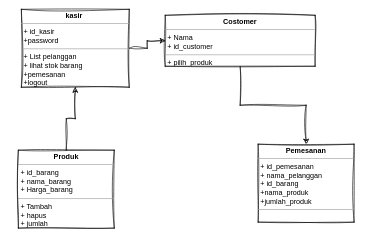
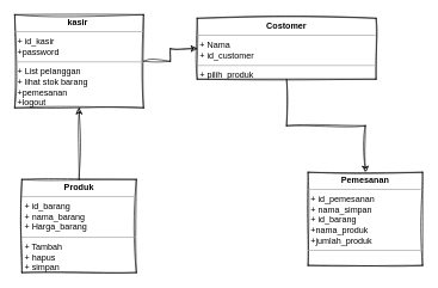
- <mxCell id="3" value="&lt;p style=&quot;margin:0px;margin-top:4px;text-align:center;&quot;&gt;&lt;b&gt;kasir&amp;nbsp;&lt;/b&gt;&lt;/p&gt;&lt;hr size=&quot;1&quot;&gt;&lt;p style=&quot;margin:0px;margin-left:4px;&quot;&gt;+ id_kasir&lt;/p&gt;&lt;p style=&quot;margin:0px;margin-left:4px;&quot;&gt;+password&lt;/p&gt;&lt;hr size=&quot;1&quot;&gt;&lt;p style=&quot;margin:0px;margin-left:4px;&quot;&gt;+ List pelanggan&lt;/p&gt;&lt;p style=&quot;margin:0px;margin-left:4px;&quot;&gt;+ lihat stok barang&lt;/p&gt;&lt;p style=&quot;margin:0px;margin-left:4px;&quot;&gt;+pemesanan&lt;/p&gt;&lt;p style=&quot;margin:0px;margin-left:4px;&quot;&gt;+logout&lt;/p&gt;&lt;p style=&quot;margin:0px;margin-left:4px;&quot;&gt;&lt;br&gt;&lt;/p&gt;" style="verticalAlign=top;align=left;overflow=fill;fontSize=12;fontFamily=Helvetica;html=1;whiteSpace=wrap;sketch=1;hachureGap=4;jiggle=2;curveFitting=1;fontSource=https%3A%2F%2Ffonts.googleapis.com%2Fcss%3Ffamily%3DArchitects%2BDaughter;" vertex="1" parent="1"><mxGeometry x="35" y="15" width="180" height="130" as="geometry" /></mxCell>
+ <mxCell id="3" value="&lt;p style=&quot;margin:0px;margin-top:4px;text-align:center;&quot;&gt;&lt;b&gt;kasir&amp;nbsp;&lt;/b&gt;&lt;/p&gt;&lt;hr size=&quot;1&quot;&gt;&lt;p style=&quot;margin:0px;margin-left:4px;&quot;&gt;+ id_kasir&lt;/p&gt;&lt;p style=&quot;margin:0px;margin-left:4px;&quot;&gt;+password&lt;/p&gt;&lt;hr size=&quot;1&quot;&gt;&lt;p style=&quot;margin:0px;margin-left:4px;&quot;&gt;+ List pelanggan&lt;/p&gt;&lt;p style=&quot;margin:0px;margin-left:4px;&quot;&gt;+ lihat stok barang&lt;/p&gt;&lt;p style=&quot;margin:0px;margin-left:4px;&quot;&gt;+pemesanan&lt;/p&gt;&lt;p style=&quot;margin:0px;margin-left:4px;&quot;&gt;+logout&lt;/p&gt;&lt;p style=&quot;margin:0px;margin-left:4px;&quot;&gt;&lt;br&gt;&lt;/p&gt;" style="verticalAlign=top;align=left;overflow=fill;fontSize=12;fontFamily=Helvetica;html=1;whiteSpace=wrap;sketch=1;hachureGap=4;jiggle=2;curveFitting=1;fontSource=https%3A%2F%2Ffonts.googleapis.com%2Fcss%3Ffamily%3DArchitects%2BDaughter;" vertex="1" parent="1"><mxGeometry x="20" y="20" width="180" height="130" as="geometry" /></mxCell>
- <mxCell id="8" value="&lt;p style=&quot;margin:0px;margin-top:4px;text-align:center;&quot;&gt;&lt;b&gt;Pemesanan&lt;/b&gt;&lt;/p&gt;&lt;hr size=&quot;1&quot;&gt;&lt;p style=&quot;margin:0px;margin-left:4px;&quot;&gt;+ id_pemesanan&lt;/p&gt;&lt;p style=&quot;margin:0px;margin-left:4px;&quot;&gt;+ nama_pelanggan&lt;/p&gt;&lt;p style=&quot;margin:0px;margin-left:4px;&quot;&gt;+ id_barang&lt;/p&gt;&lt;p style=&quot;margin:0px;margin-left:4px;&quot;&gt;+nama_produk&lt;/p&gt;&lt;p style=&quot;margin:0px;margin-left:4px;&quot;&gt;+jumlah_produk&lt;/p&gt;&lt;hr size=&quot;1&quot;&gt;&lt;p style=&quot;margin:0px;margin-left:4px;&quot;&gt;&lt;br&gt;&lt;/p&gt;" style="verticalAlign=top;align=left;overflow=fill;fontSize=12;fontFamily=Helvetica;html=1;whiteSpace=wrap;sketch=1;hachureGap=4;jiggle=2;curveFitting=1;fontSource=https%3A%2F%2Ffonts.googleapis.com%2Fcss%3Ffamily%3DArchitects%2BDaughter;" vertex="1" parent="1"><mxGeometry x="430" y="240" width="160" height="130" as="geometry" /></mxCell>
+ <mxCell id="8" value="&lt;p style=&quot;margin:0px;margin-top:4px;text-align:center;&quot;&gt;&lt;b&gt;Pemesanan&lt;/b&gt;&lt;/p&gt;&lt;hr size=&quot;1&quot;&gt;&lt;p style=&quot;margin:0px;margin-left:4px;&quot;&gt;+ id_pemesanan&lt;/p&gt;&lt;p style=&quot;margin:0px;margin-left:4px;&quot;&gt;+ nama_simpan&lt;/p&gt;&lt;p style=&quot;margin:0px;margin-left:4px;&quot;&gt;+ id_barang&lt;/p&gt;&lt;p style=&quot;margin:0px;margin-left:4px;&quot;&gt;+nama_produk&lt;/p&gt;&lt;p style=&quot;margin:0px;margin-left:4px;&quot;&gt;+jumlah_produk&lt;/p&gt;&lt;hr size=&quot;1&quot;&gt;&lt;p style=&quot;margin:0px;margin-left:4px;&quot;&gt;&lt;br&gt;&lt;/p&gt;" style="verticalAlign=top;align=left;overflow=fill;fontSize=12;fontFamily=Helvetica;html=1;whiteSpace=wrap;sketch=1;hachureGap=4;jiggle=2;curveFitting=1;fontSource=https%3A%2F%2Ffonts.googleapis.com%2Fcss%3Ffamily%3DArchitects%2BDaughter;" vertex="1" parent="1"><mxGeometry x="430" y="240" width="160" height="130" as="geometry" /></mxCell>
- <mxCell id="5" value="&lt;p style=&quot;margin:0px;margin-top:4px;text-align:center;&quot;&gt;&lt;b&gt;Produk&lt;/b&gt;&lt;/p&gt;&lt;hr size=&quot;1&quot;&gt;&lt;p style=&quot;margin:0px;margin-left:4px;&quot;&gt;+ id_barang&lt;/p&gt;&lt;p style=&quot;margin:0px;margin-left:4px;&quot;&gt;+ nama_barang&lt;/p&gt;&lt;p style=&quot;margin:0px;margin-left:4px;&quot;&gt;+ Harga_barang&lt;/p&gt;&lt;hr size=&quot;1&quot;&gt;&lt;p style=&quot;margin:0px;margin-left:4px;&quot;&gt;+ Tambah&lt;/p&gt;&lt;p style=&quot;margin:0px;margin-left:4px;&quot;&gt;+ hapus&lt;/p&gt;&lt;p style=&quot;margin:0px;margin-left:4px;&quot;&gt;+ jumlah&lt;/p&gt;" style="verticalAlign=top;align=left;overflow=fill;fontSize=12;fontFamily=Helvetica;html=1;whiteSpace=wrap;sketch=1;hachureGap=4;jiggle=2;curveFitting=1;fontSource=https%3A%2F%2Ffonts.googleapis.com%2Fcss%3Ffamily%3DArchitects%2BDaughter;" vertex="1" parent="1"><mxGeometry x="30" y="250" width="160" height="130" as="geometry" /></mxCell>
+ <mxCell id="5" value="&lt;p style=&quot;margin:0px;margin-top:4px;text-align:center;&quot;&gt;&lt;b&gt;Produk&lt;/b&gt;&lt;/p&gt;&lt;hr size=&quot;1&quot;&gt;&lt;p style=&quot;margin:0px;margin-left:4px;&quot;&gt;+ id_barang&lt;/p&gt;&lt;p style=&quot;margin:0px;margin-left:4px;&quot;&gt;+ nama_barang&lt;/p&gt;&lt;p style=&quot;margin:0px;margin-left:4px;&quot;&gt;+ Harga_barang&lt;/p&gt;&lt;hr size=&quot;1&quot;&gt;&lt;p style=&quot;margin:0px;margin-left:4px;&quot;&gt;+ Tambah&lt;/p&gt;&lt;p style=&quot;margin:0px;margin-left:4px;&quot;&gt;+ hapus&lt;/p&gt;&lt;p style=&quot;margin:0px;margin-left:4px;&quot;&gt;+ simpan&lt;/p&gt;" style="verticalAlign=top;align=left;overflow=fill;fontSize=12;fontFamily=Helvetica;html=1;whiteSpace=wrap;sketch=1;hachureGap=4;jiggle=2;curveFitting=1;fontSource=https%3A%2F%2Ffonts.googleapis.com%2Fcss%3Ffamily%3DArchitects%2BDaughter;" vertex="1" parent="1"><mxGeometry x="30" y="250" width="160" height="130" as="geometry" /></mxCell>
